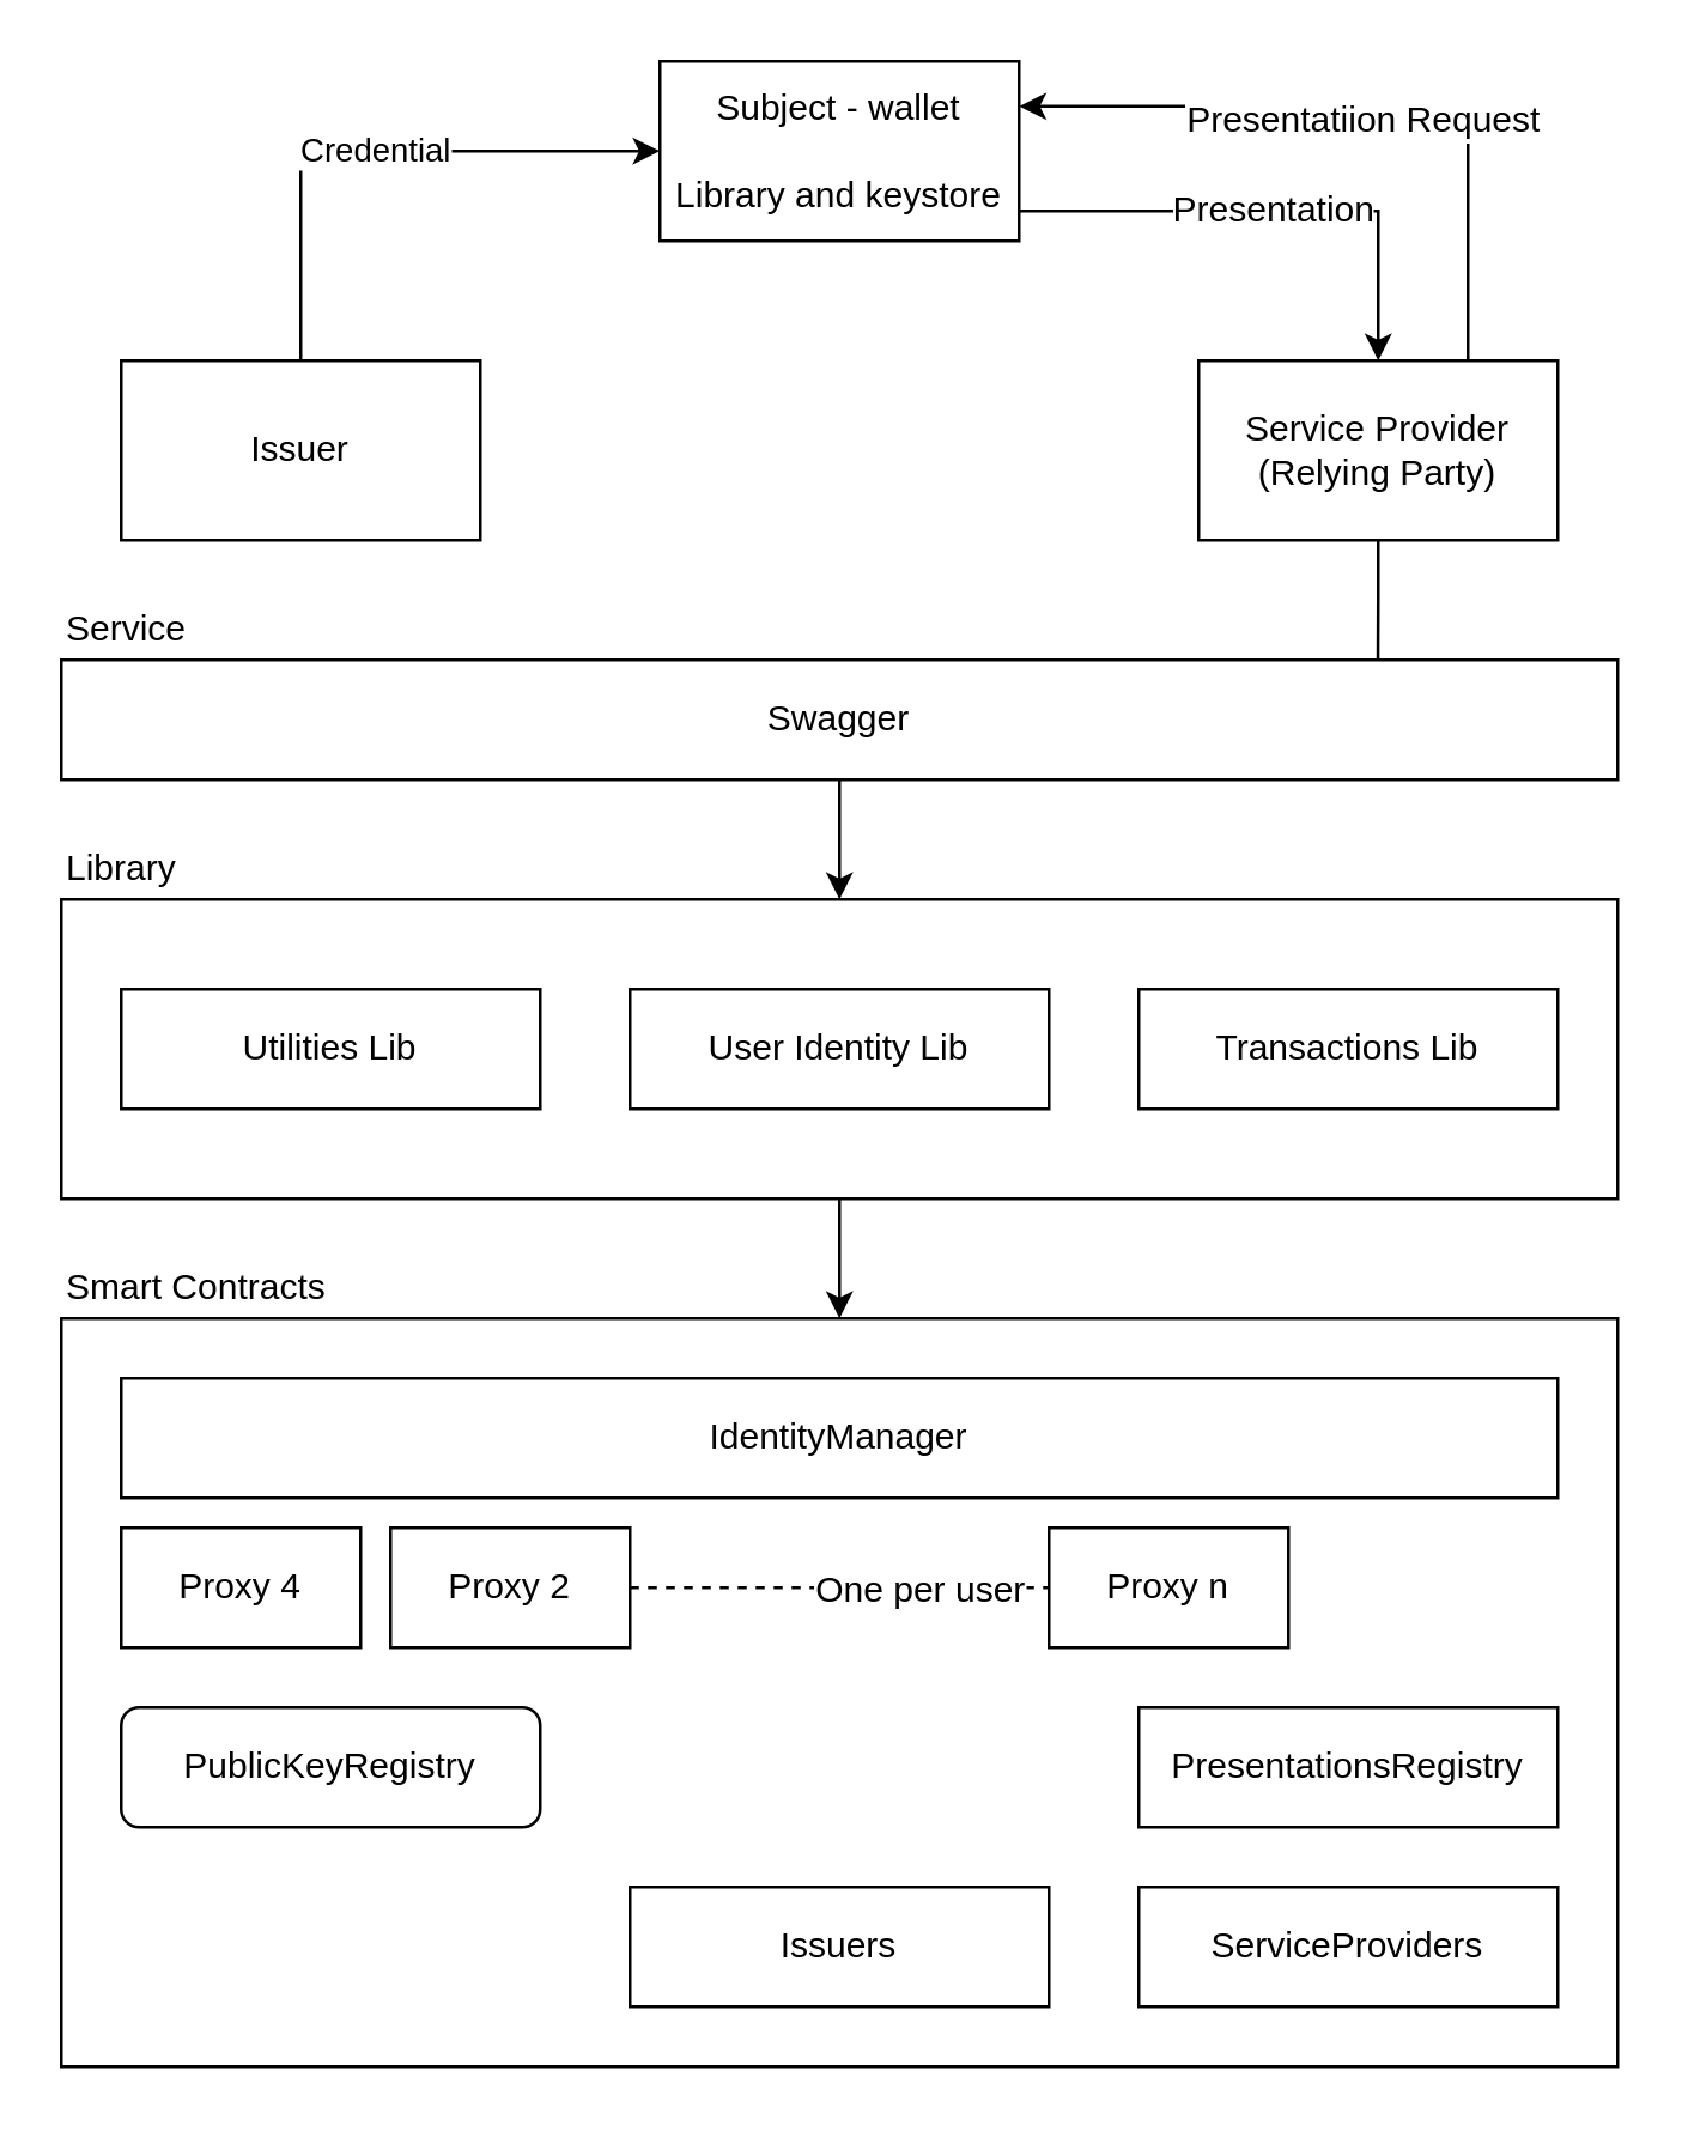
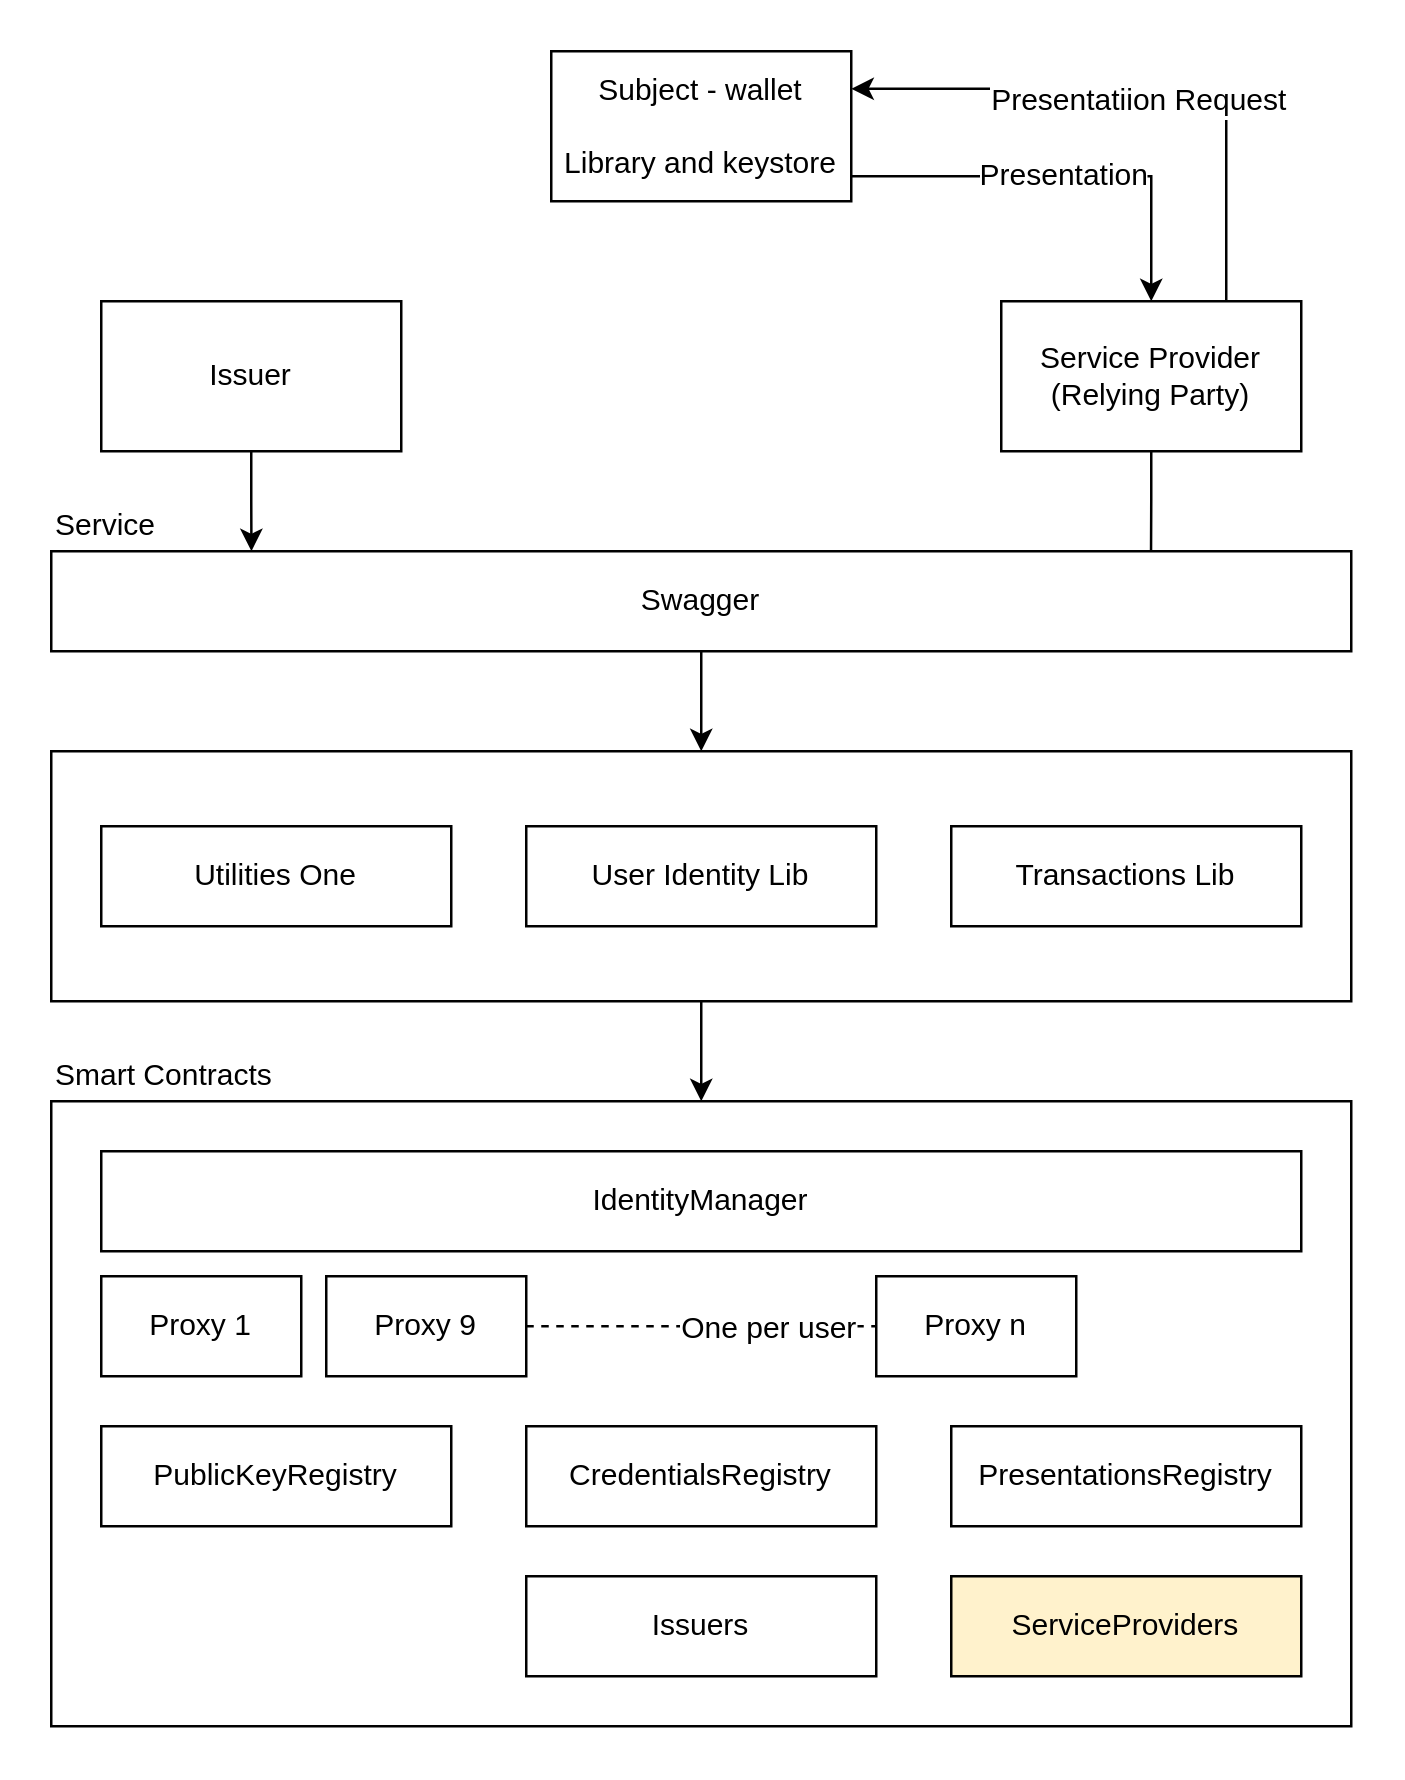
- <mxCell id="2" value="Credential" style="edgeStyle=orthogonalEdgeStyle;rounded=0;orthogonalLoop=1;jettySize=auto;html=1;entryX=0;entryY=0.5;entryDx=0;entryDy=0;" parent="1" source="4" target="7" edge="1"><mxGeometry relative="1" as="geometry"><Array as="points"><mxPoint x="100" y="50" /></Array></mxGeometry></mxCell>
+ <mxCell id="3" value="" style="edgeStyle=orthogonalEdgeStyle;rounded=0;orthogonalLoop=1;jettySize=auto;html=1;entryX=0.154;entryY=0;entryDx=0;entryDy=0;entryPerimeter=0;" parent="1" source="4" target="30" edge="1"><mxGeometry relative="1" as="geometry" /></mxCell>
- <mxCell id="25" value="Library" style="text;html=1;strokeColor=none;fillColor=none;align=left;verticalAlign=middle;whiteSpace=wrap;rounded=0;" parent="1" vertex="1"><mxGeometry x="20" y="280" width="130" height="20" as="geometry" /></mxCell>
- <mxCell id="26" value="Utilities Lib" style="rounded=0;whiteSpace=wrap;html=1;" parent="1" vertex="1"><mxGeometry x="40" y="330" width="140" height="40" as="geometry" /></mxCell>
+ <mxCell id="26" value="Utilities One" style="rounded=0;whiteSpace=wrap;html=1;" parent="1" vertex="1"><mxGeometry x="40" y="330" width="140" height="40" as="geometry" /></mxCell>
- <mxCell id="15" value="Proxy 4" style="rounded=0;whiteSpace=wrap;html=1;" parent="1" vertex="1"><mxGeometry x="40" y="510" width="80" height="40" as="geometry" /></mxCell>
+ <mxCell id="15" value="Proxy 1" style="rounded=0;whiteSpace=wrap;html=1;" parent="1" vertex="1"><mxGeometry x="40" y="510" width="80" height="40" as="geometry" /></mxCell>
- <mxCell id="17" value="Proxy 2" style="rounded=0;whiteSpace=wrap;html=1;" parent="1" vertex="1"><mxGeometry x="130" y="510" width="80" height="40" as="geometry" /></mxCell>
+ <mxCell id="17" value="Proxy 9" style="rounded=0;whiteSpace=wrap;html=1;" parent="1" vertex="1"><mxGeometry x="130" y="510" width="80" height="40" as="geometry" /></mxCell>
- <mxCell id="20" value="PublicKeyRegistry" style="whiteSpace=wrap;html=1;rounded=1;" parent="1" vertex="1"><mxGeometry x="40" y="570" width="140" height="40" as="geometry" /></mxCell>
+ <mxCell id="20" value="PublicKeyRegistry" style="rounded=0;whiteSpace=wrap;html=1;" parent="1" vertex="1"><mxGeometry x="40" y="570" width="140" height="40" as="geometry" /></mxCell>
+ <mxCell id="22" value="CredentialsRegistry" style="rounded=0;whiteSpace=wrap;html=1;" parent="1" vertex="1"><mxGeometry x="210" y="570" width="140" height="40" as="geometry" /></mxCell>
- <mxCell id="33" value="ServiceProviders" style="rounded=0;whiteSpace=wrap;html=1;" vertex="1" parent="1"><mxGeometry x="380" y="630" width="140" height="40" as="geometry" /></mxCell>
+ <mxCell id="33" value="ServiceProviders" style="rounded=0;whiteSpace=wrap;html=1;fillColor=#fff2cc;" vertex="1" parent="1"><mxGeometry x="380" y="630" width="140" height="40" as="geometry" /></mxCell>
